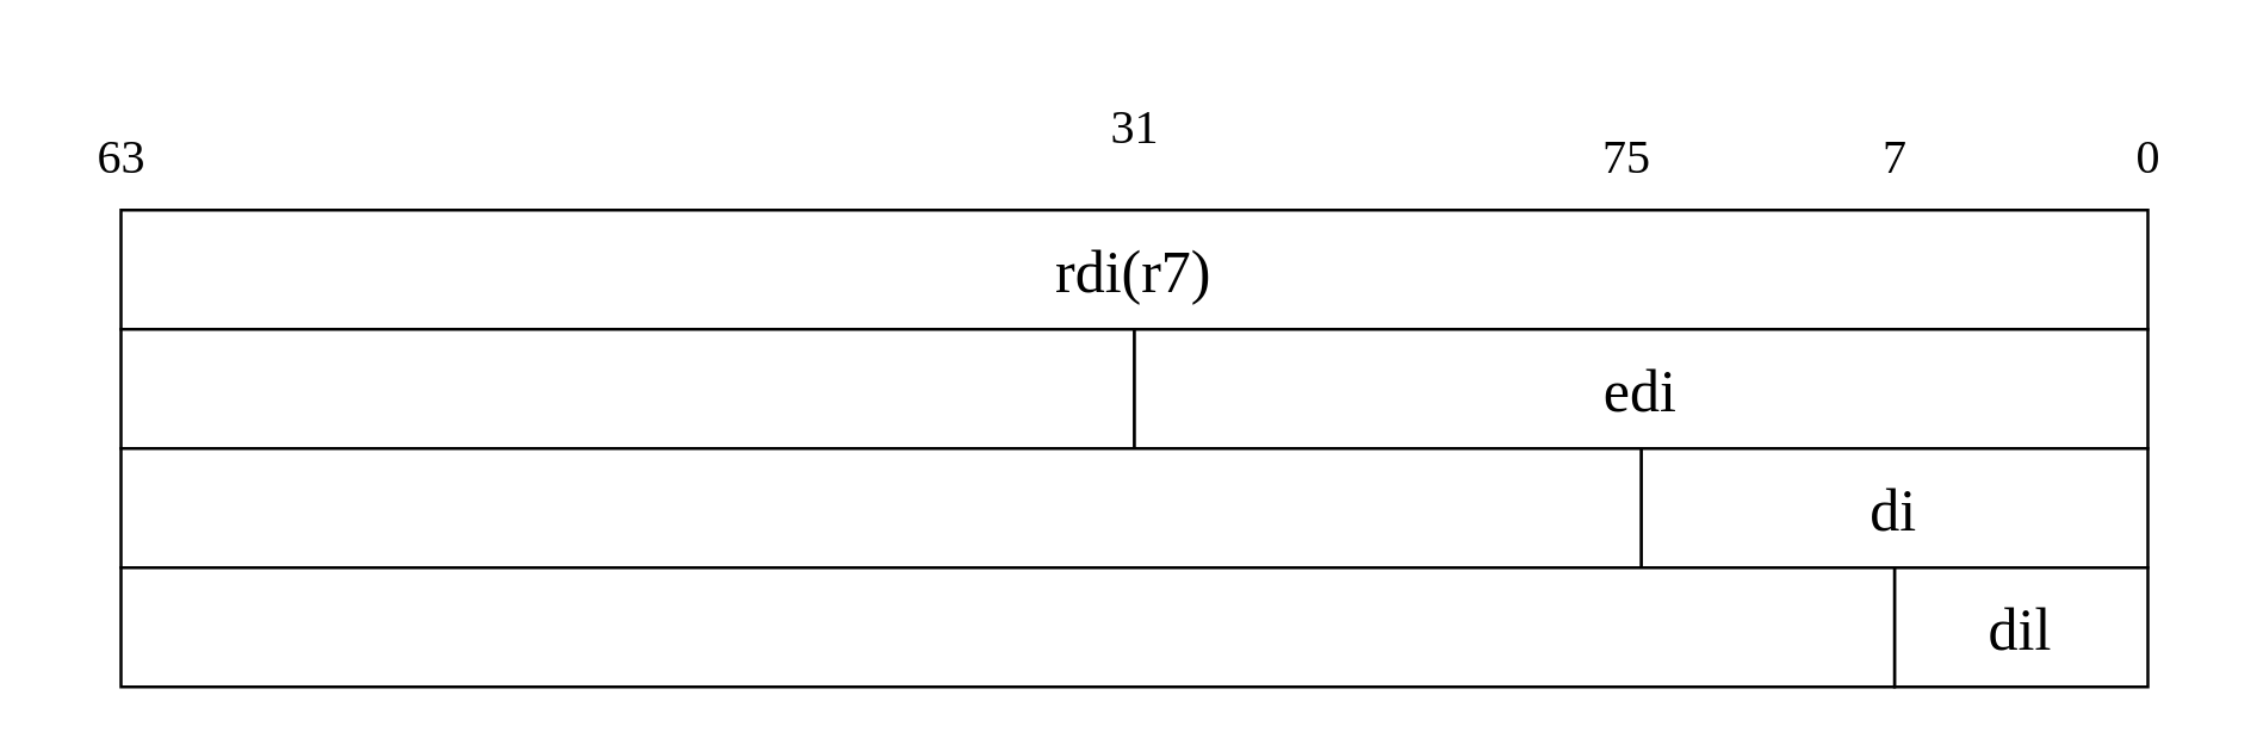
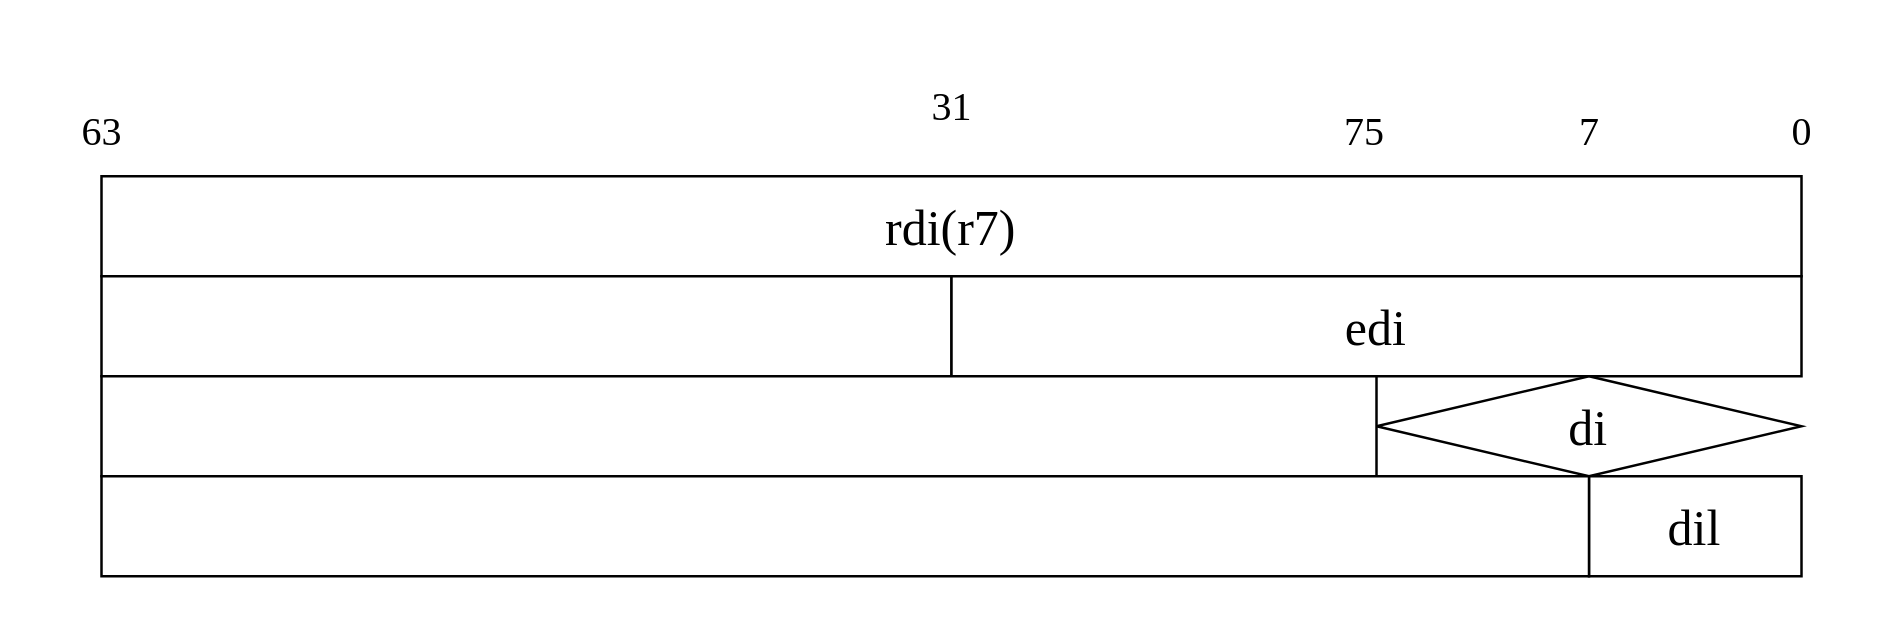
- <mxCell id="5" value="&lt;font style=&quot;font-size: 20px;&quot; face=&quot;Lucida Console&quot;&gt;di&lt;/font&gt;" style="rounded=0;whiteSpace=wrap;html=1;" parent="1" vertex="1"><mxGeometry x="550" y="150" width="170" height="40" as="geometry" /></mxCell>
+ <mxCell id="5" value="&lt;font style=&quot;font-size: 20px;&quot; face=&quot;Lucida Console&quot;&gt;di&lt;/font&gt;" style="rhombus;whiteSpace=wrap;html=1;" parent="1" vertex="1"><mxGeometry x="550" y="150" width="170" height="40" as="geometry" /></mxCell>
